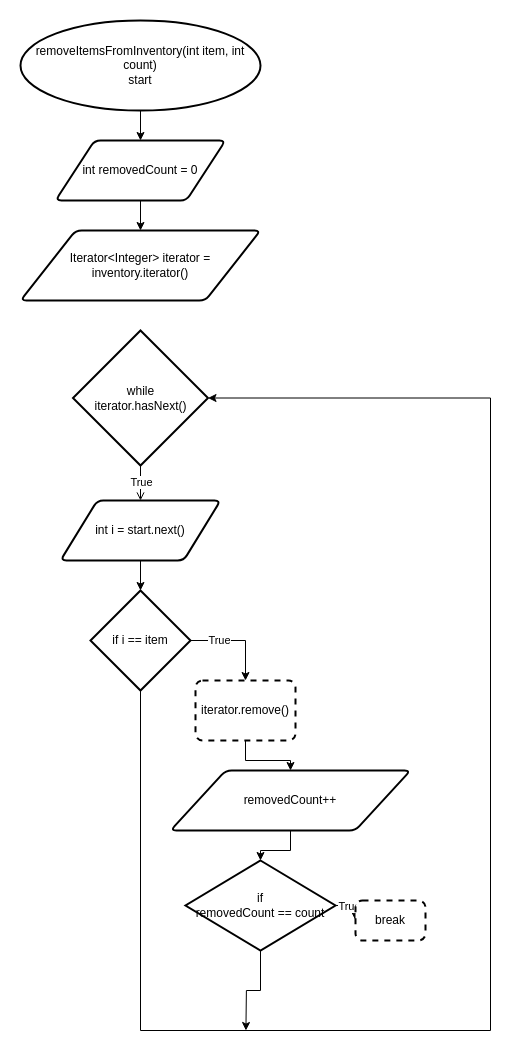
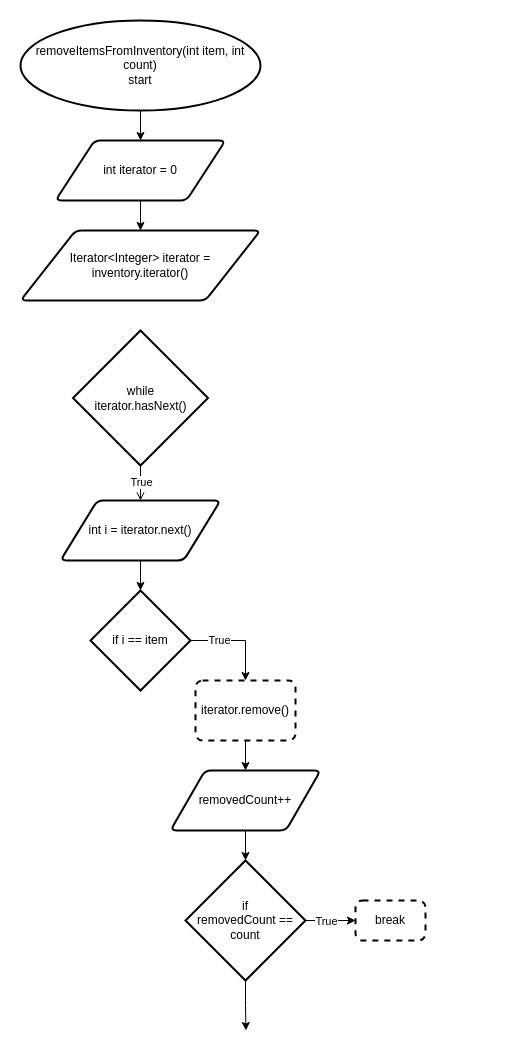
- <mxCell id="5" value="int removedCount = 0" style="shape=parallelogram;html=1;strokeWidth=2;perimeter=parallelogramPerimeter;whiteSpace=wrap;rounded=1;arcSize=12;size=0.23;" vertex="1" parent="1"><mxGeometry x="55" y="140" width="170" height="60" as="geometry" /></mxCell>
+ <mxCell id="5" value="int iterator = 0" style="shape=parallelogram;html=1;strokeWidth=2;perimeter=parallelogramPerimeter;whiteSpace=wrap;rounded=1;arcSize=12;size=0.23;" vertex="1" parent="1"><mxGeometry x="55" y="140" width="170" height="60" as="geometry" /></mxCell>
- <mxCell id="11" value="int i = start.next()" style="shape=parallelogram;html=1;strokeWidth=2;perimeter=parallelogramPerimeter;whiteSpace=wrap;rounded=1;arcSize=12;size=0.23;" vertex="1" parent="1"><mxGeometry x="60" y="500" width="160" height="60" as="geometry" /></mxCell>
+ <mxCell id="11" value="int i = iterator.next()" style="shape=parallelogram;html=1;strokeWidth=2;perimeter=parallelogramPerimeter;whiteSpace=wrap;rounded=1;arcSize=12;size=0.23;" vertex="1" parent="1"><mxGeometry x="60" y="500" width="160" height="60" as="geometry" /></mxCell>
- <mxCell id="19" value="removedCount++" style="shape=parallelogram;html=1;strokeWidth=2;perimeter=parallelogramPerimeter;whiteSpace=wrap;rounded=1;arcSize=12;size=0.23;" vertex="1" parent="1"><mxGeometry x="170" y="770" width="240" height="60" as="geometry" /></mxCell>
+ <mxCell id="19" value="removedCount++" style="shape=parallelogram;html=1;strokeWidth=2;perimeter=parallelogramPerimeter;whiteSpace=wrap;rounded=1;arcSize=12;size=0.23;" vertex="1" parent="1"><mxGeometry x="170" y="770" width="150" height="60" as="geometry" /></mxCell>
- <mxCell id="23" value="if&lt;br&gt;removedCount == count" style="strokeWidth=2;html=1;shape=mxgraph.flowchart.decision;whiteSpace=wrap;" vertex="1" parent="1"><mxGeometry x="185" y="860" width="150" height="90" as="geometry" /></mxCell>
+ <mxCell id="23" value="if&lt;br&gt;removedCount == count" style="strokeWidth=2;html=1;shape=mxgraph.flowchart.decision;whiteSpace=wrap;" vertex="1" parent="1"><mxGeometry x="185" y="860" width="120" height="120" as="geometry" /></mxCell>
- <mxCell id="14" style="edgeStyle=orthogonalEdgeStyle;rounded=0;orthogonalLoop=1;jettySize=auto;html=1;exitX=0.5;exitY=1;exitDx=0;exitDy=0;exitPerimeter=0;entryX=1;entryY=0.5;entryDx=0;entryDy=0;entryPerimeter=0;" edge="1" parent="1" source="15" target="9"><mxGeometry relative="1" as="geometry"><Array as="points"><mxPoint x="140" y="1030" /><mxPoint x="490" y="1030" /><mxPoint x="490" y="397" /></Array></mxGeometry></mxCell>
